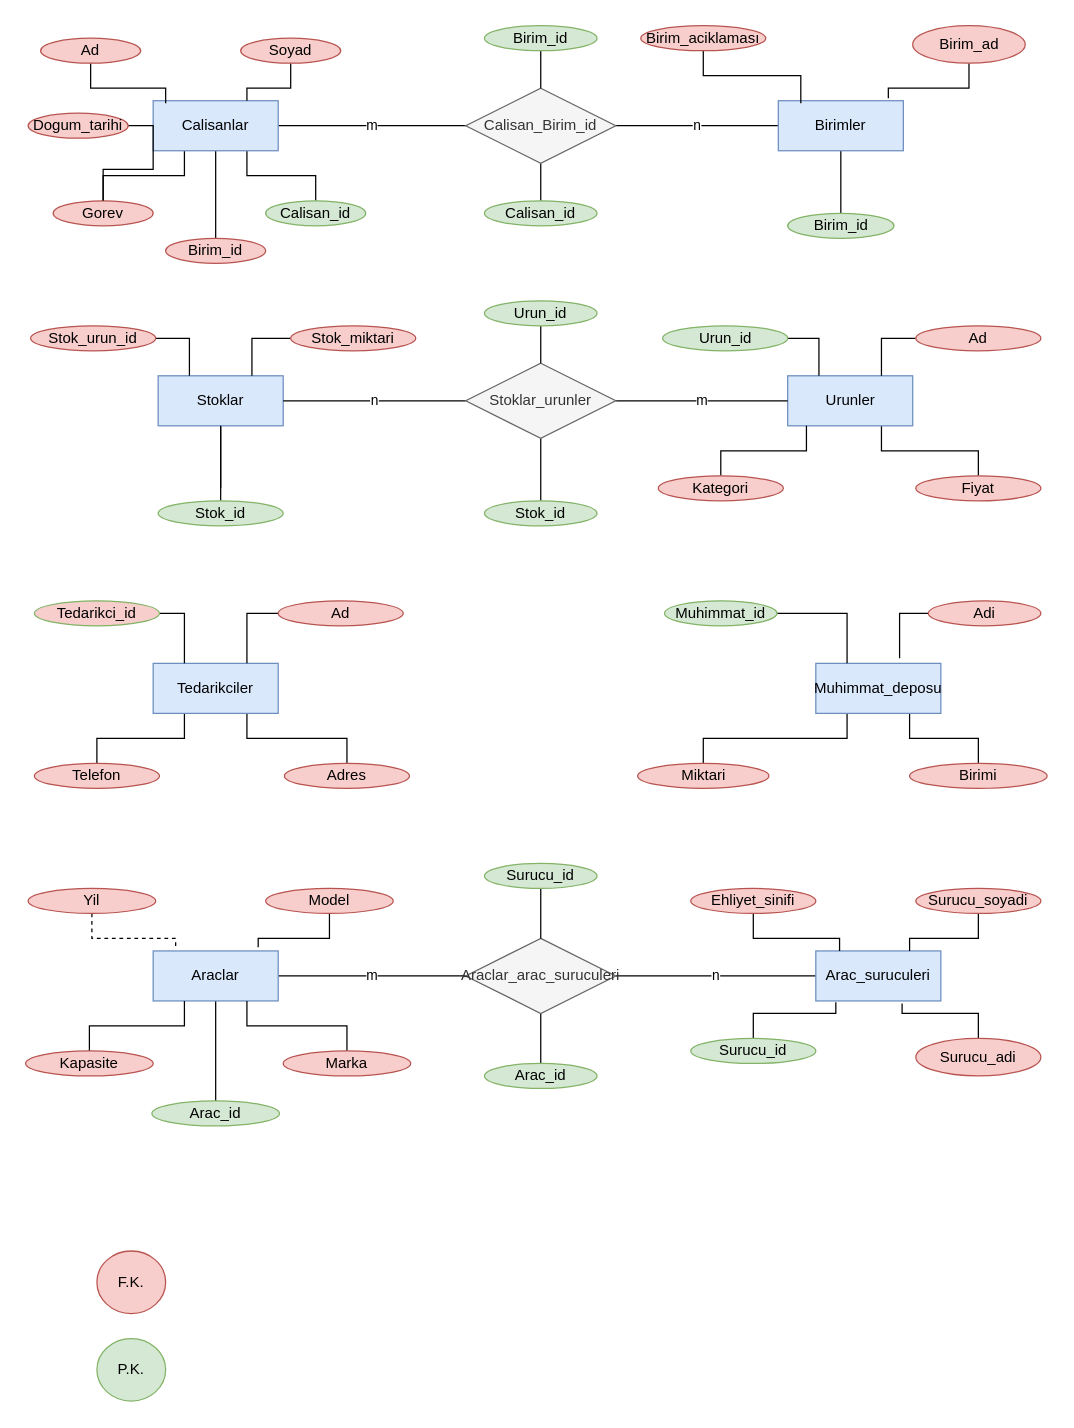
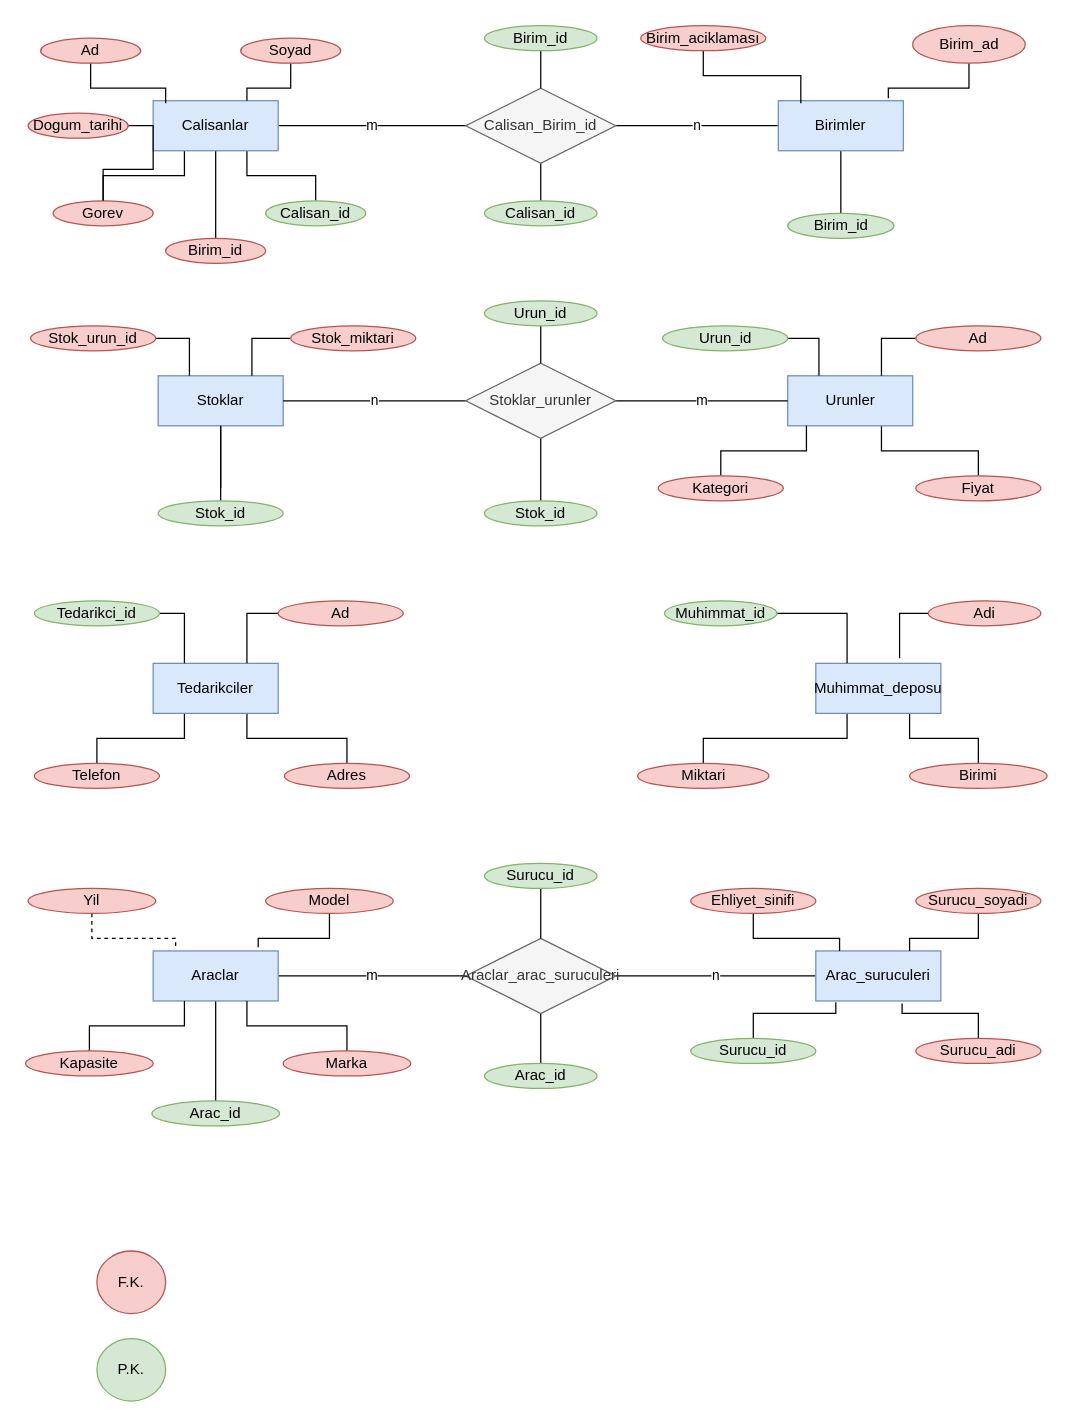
- <mxCell id="55" value="Tedarikci_id" style="ellipse;whiteSpace=wrap;html=1;align=center;fillColor=#f8cecc;strokeColor=#82b366;" parent="1" vertex="1"><mxGeometry x="27" y="480" width="100" height="20" as="geometry" /></mxCell>
+ <mxCell id="55" value="Tedarikci_id" style="ellipse;whiteSpace=wrap;html=1;align=center;fillColor=#d5e8d4;strokeColor=#82b366;" parent="1" vertex="1"><mxGeometry x="27" y="480" width="100" height="20" as="geometry" /></mxCell>
- <mxCell id="68" value="Surucu_adi" style="ellipse;whiteSpace=wrap;html=1;align=center;fillColor=#f8cecc;strokeColor=#b85450;" parent="1" vertex="1"><mxGeometry x="732" y="830" width="100" height="30" as="geometry" /></mxCell>
+ <mxCell id="68" value="Surucu_adi" style="ellipse;whiteSpace=wrap;html=1;align=center;fillColor=#f8cecc;strokeColor=#b85450;" parent="1" vertex="1"><mxGeometry x="732" y="830" width="100" height="20" as="geometry" /></mxCell>
